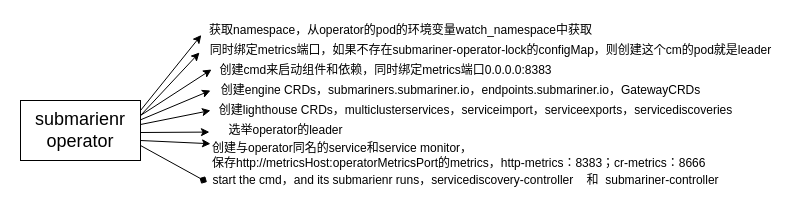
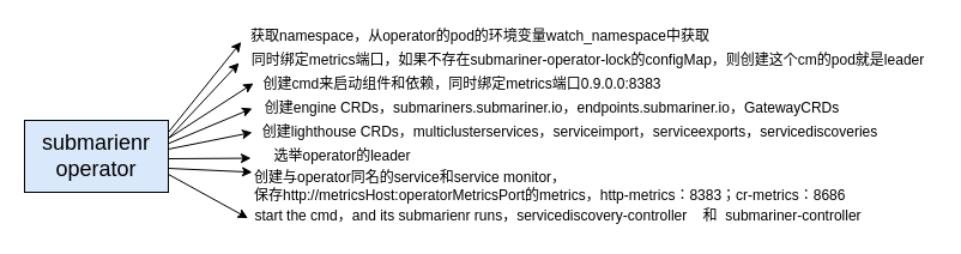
- <mxCell id="7" value="创建cmd来启动组件和依赖，同时绑定metrics端口0.0.0.0:8383" style="text;html=1;align=center;verticalAlign=middle;resizable=0;points=[];autosize=1;" vertex="1" parent="1"><mxGeometry x="210" y="60" width="350" height="20" as="geometry" /></mxCell>
+ <mxCell id="7" value="创建cmd来启动组件和依赖，同时绑定metrics端口0.9.0.0:8383" style="text;html=1;align=center;verticalAlign=middle;resizable=0;points=[];autosize=1;" vertex="1" parent="1"><mxGeometry x="210" y="60" width="350" height="20" as="geometry" /></mxCell>
- <mxCell id="2" value="&lt;font style=&quot;font-size: 18px&quot;&gt;submarienr&lt;br&gt;operator&lt;/font&gt;" style="rounded=0;whiteSpace=wrap;html=1;" parent="1" vertex="1"><mxGeometry x="20" y="100" width="120" height="60" as="geometry" /></mxCell>
+ <mxCell id="2" value="&lt;font style=&quot;font-size: 18px&quot;&gt;submarienr&lt;br&gt;operator&lt;/font&gt;" style="rounded=0;whiteSpace=wrap;html=1;fillColor=#dae8fc;" parent="1" vertex="1"><mxGeometry x="20" y="100" width="120" height="60" as="geometry" /></mxCell>
- <mxCell id="12" value="创建与operator同名的service和service monitor，&lt;br&gt;保存http://metricsHost:operatorMetricsPort的metrics，http-metrics：8383；cr-metrics：8666" style="text;html=1;align=left;verticalAlign=middle;resizable=0;points=[];autosize=1;" vertex="1" parent="1"><mxGeometry x="210" y="140" width="510" height="30" as="geometry" /></mxCell>
+ <mxCell id="12" value="创建与operator同名的service和service monitor，&lt;br&gt;保存http://metricsHost:operatorMetricsPort的metrics，http-metrics：8383；cr-metrics：8686" style="text;html=1;align=left;verticalAlign=middle;resizable=0;points=[];autosize=1;" vertex="1" parent="1"><mxGeometry x="210" y="140" width="510" height="30" as="geometry" /></mxCell>
- <mxCell id="17" value="" style="endArrow=diamond;html=1;entryX=-0.007;entryY=0.579;entryDx=0;entryDy=0;entryPerimeter=0;exitX=1;exitY=0.75;exitDx=0;exitDy=0;" edge="1" parent="1" target="18" source="2"><mxGeometry width="50" height="50" relative="1" as="geometry"><mxPoint x="140" y="212" as="sourcePoint" /><mxPoint x="315.63" y="214.44" as="targetPoint" /></mxGeometry></mxCell>
+ <mxCell id="17" value="" style="endArrow=classic;html=1;entryX=-0.007;entryY=0.579;entryDx=0;entryDy=0;entryPerimeter=0;exitX=1;exitY=0.75;exitDx=0;exitDy=0;" edge="1" parent="1" target="18" source="2"><mxGeometry width="50" height="50" relative="1" as="geometry"><mxPoint x="140" y="212" as="sourcePoint" /><mxPoint x="315.63" y="214.44" as="targetPoint" /></mxGeometry></mxCell>
